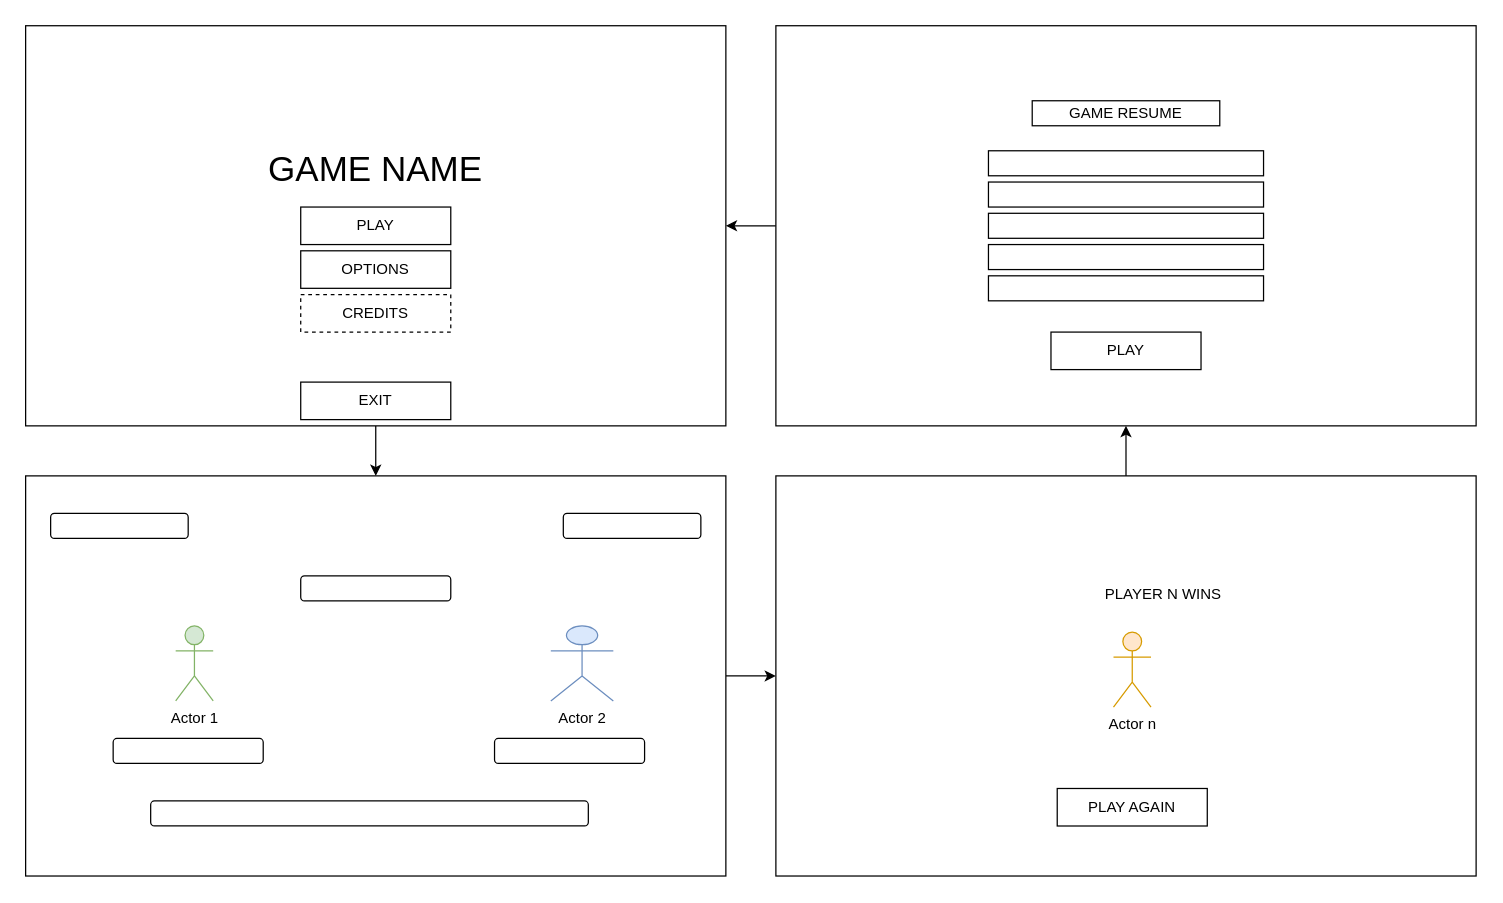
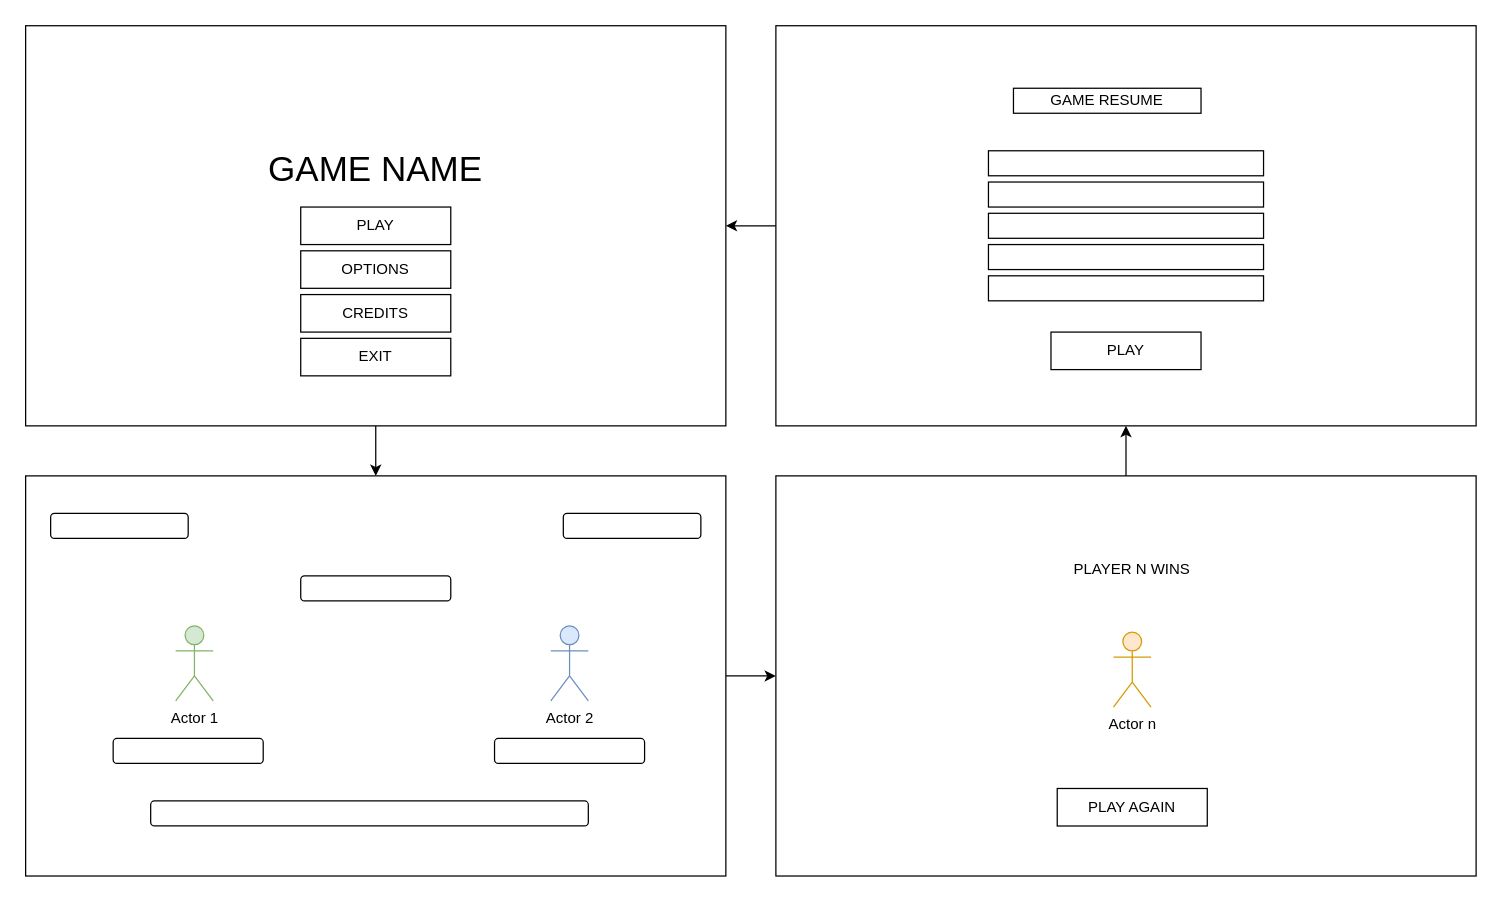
- <mxCell id="26" value="GAME RESUME" style="rounded=0;whiteSpace=wrap;html=1;" vertex="1" parent="1"><mxGeometry x="825" y="80" width="150" height="20" as="geometry" /></mxCell>
+ <mxCell id="26" value="GAME RESUME" style="rounded=0;whiteSpace=wrap;html=1;" vertex="1" parent="1"><mxGeometry x="810" y="70" width="150" height="20" as="geometry" /></mxCell>
- <mxCell id="12" value="CREDITS" style="rounded=0;whiteSpace=wrap;html=1;dashed=1;" vertex="1" parent="1"><mxGeometry x="240" y="235" width="120" height="30" as="geometry" /></mxCell>
+ <mxCell id="12" value="CREDITS" style="rounded=0;whiteSpace=wrap;html=1;" vertex="1" parent="1"><mxGeometry x="240" y="235" width="120" height="30" as="geometry" /></mxCell>
- <mxCell id="13" value="EXIT" style="rounded=0;whiteSpace=wrap;html=1;" vertex="1" parent="1"><mxGeometry x="240" y="305" width="120" height="30" as="geometry" /></mxCell>
+ <mxCell id="13" value="EXIT" style="rounded=0;whiteSpace=wrap;html=1;" vertex="1" parent="1"><mxGeometry x="240" y="270" width="120" height="30" as="geometry" /></mxCell>
- <mxCell id="24" value="PLAYER N WINS" style="text;html=1;align=center;verticalAlign=middle;whiteSpace=wrap;rounded=0;" vertex="1" parent="1"><mxGeometry x="795" y="460" width="270" height="30" as="geometry" /></mxCell>
+ <mxCell id="24" value="PLAYER N WINS" style="text;html=1;align=center;verticalAlign=middle;whiteSpace=wrap;rounded=0;" vertex="1" parent="1"><mxGeometry x="770" y="440" width="270" height="30" as="geometry" /></mxCell>
- <mxCell id="16" value="Actor 2" style="shape=umlActor;verticalLabelPosition=bottom;verticalAlign=top;html=1;outlineConnect=0;fillColor=#dae8fc;strokeColor=#6c8ebf;" vertex="1" parent="1"><mxGeometry x="440" y="500" width="50" height="60" as="geometry" /></mxCell>
+ <mxCell id="16" value="Actor 2" style="shape=umlActor;verticalLabelPosition=bottom;verticalAlign=top;html=1;outlineConnect=0;fillColor=#dae8fc;strokeColor=#6c8ebf;" vertex="1" parent="1"><mxGeometry x="440" y="500" width="30" height="60" as="geometry" /></mxCell>
